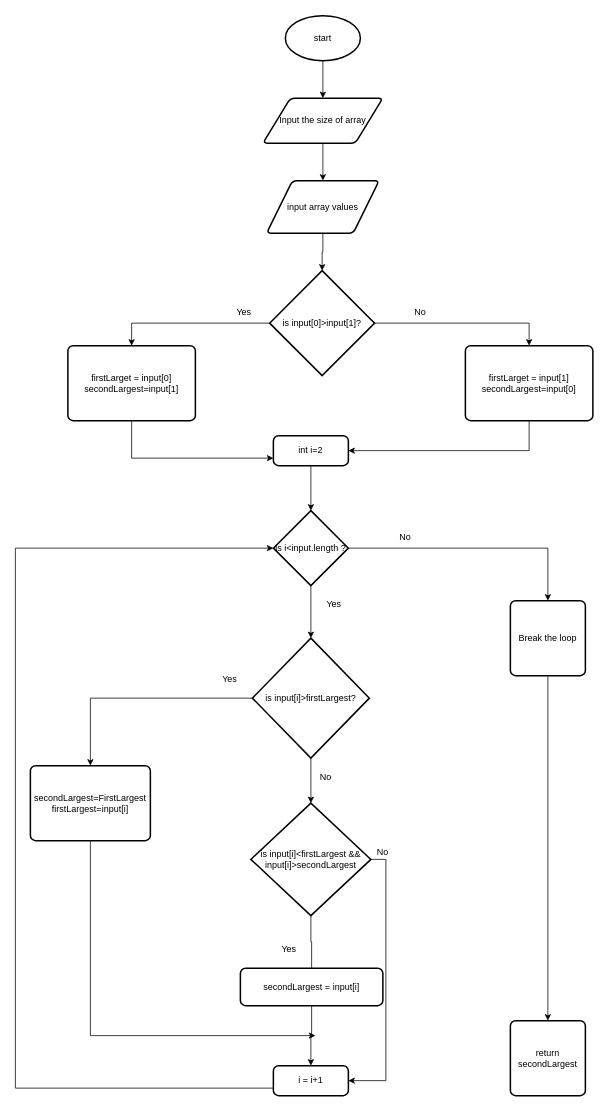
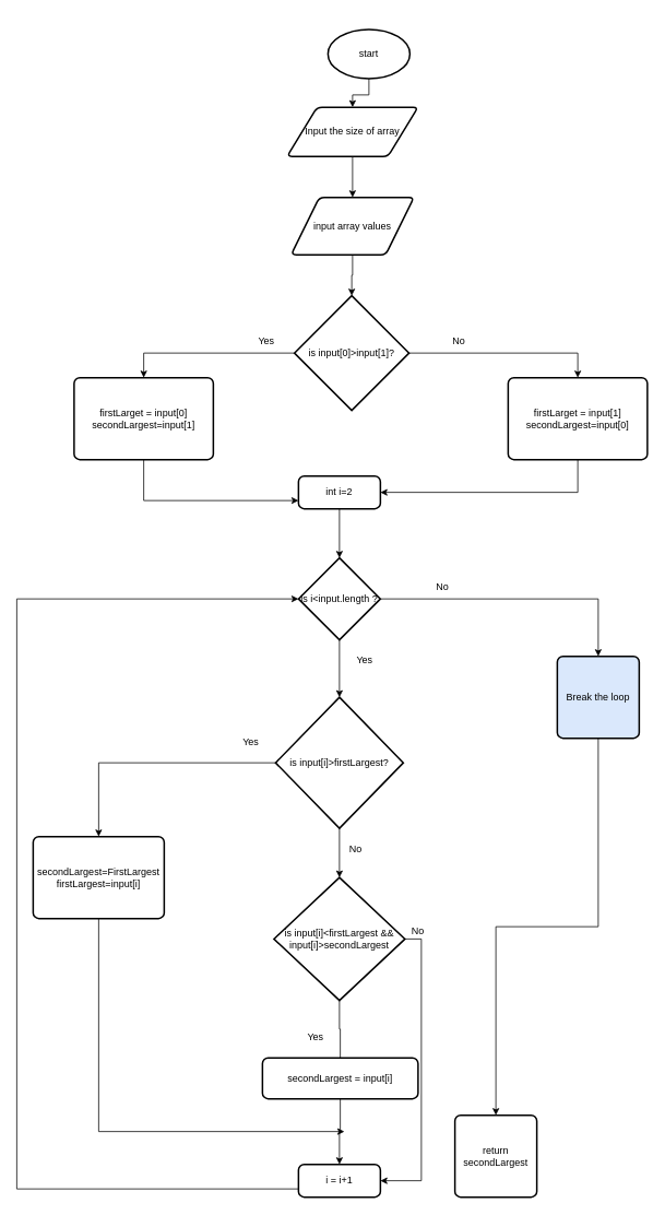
- <mxCell id="3" value="start" style="strokeWidth=2;html=1;shape=mxgraph.flowchart.start_1;whiteSpace=wrap;" vertex="1" parent="1"><mxGeometry x="380" y="20" width="100" height="60" as="geometry" /></mxCell>
+ <mxCell id="3" value="start" style="strokeWidth=2;html=1;shape=mxgraph.flowchart.start_1;whiteSpace=wrap;" vertex="1" parent="1"><mxGeometry x="400" y="35" width="100" height="60" as="geometry" /></mxCell>
- <mxCell id="25" value="Break the loop" style="rounded=1;whiteSpace=wrap;html=1;absoluteArcSize=1;arcSize=14;strokeWidth=2;" vertex="1" parent="1"><mxGeometry x="680" y="800" width="100" height="100" as="geometry" /></mxCell>
+ <mxCell id="25" value="Break the loop" style="rounded=1;whiteSpace=wrap;html=1;absoluteArcSize=1;arcSize=14;strokeWidth=2;fillColor=#dae8fc;" vertex="1" parent="1"><mxGeometry x="680" y="800" width="100" height="100" as="geometry" /></mxCell>
- <mxCell id="37" value="return secondLargest&lt;br&gt;" style="rounded=1;whiteSpace=wrap;html=1;absoluteArcSize=1;arcSize=14;strokeWidth=2;" vertex="1" parent="1"><mxGeometry x="680" y="1360" width="100" height="100" as="geometry" /></mxCell>
+ <mxCell id="37" value="return secondLargest&lt;br&gt;" style="rounded=1;whiteSpace=wrap;html=1;absoluteArcSize=1;arcSize=14;strokeWidth=2;" vertex="1" parent="1"><mxGeometry x="555" y="1360" width="100" height="100" as="geometry" /></mxCell>
